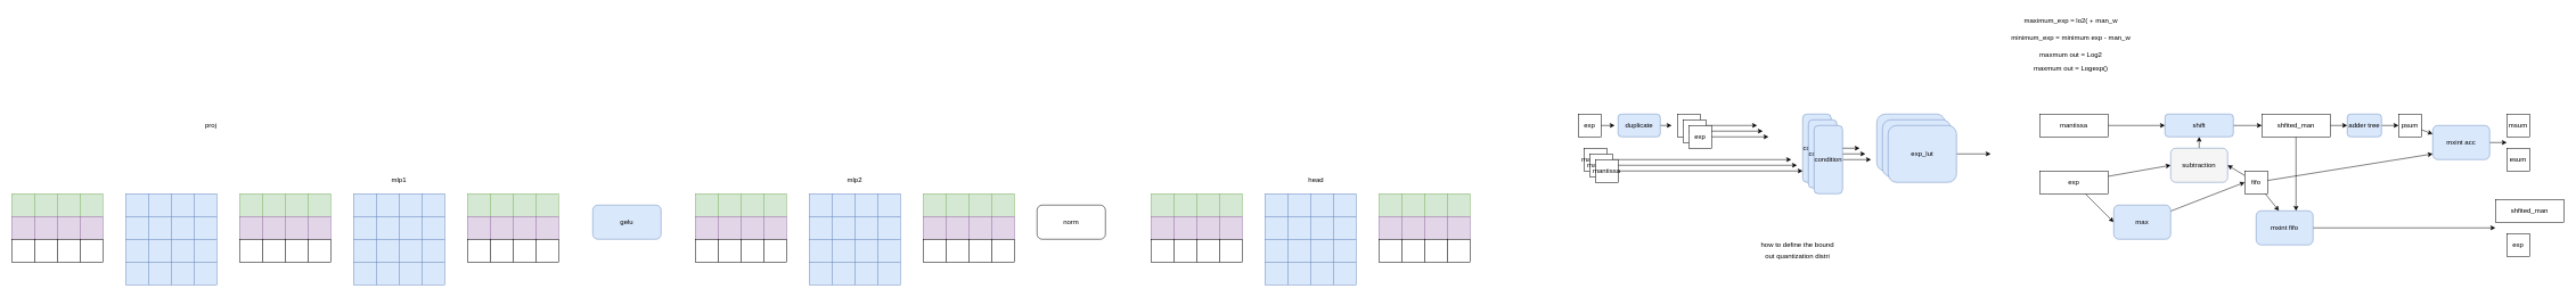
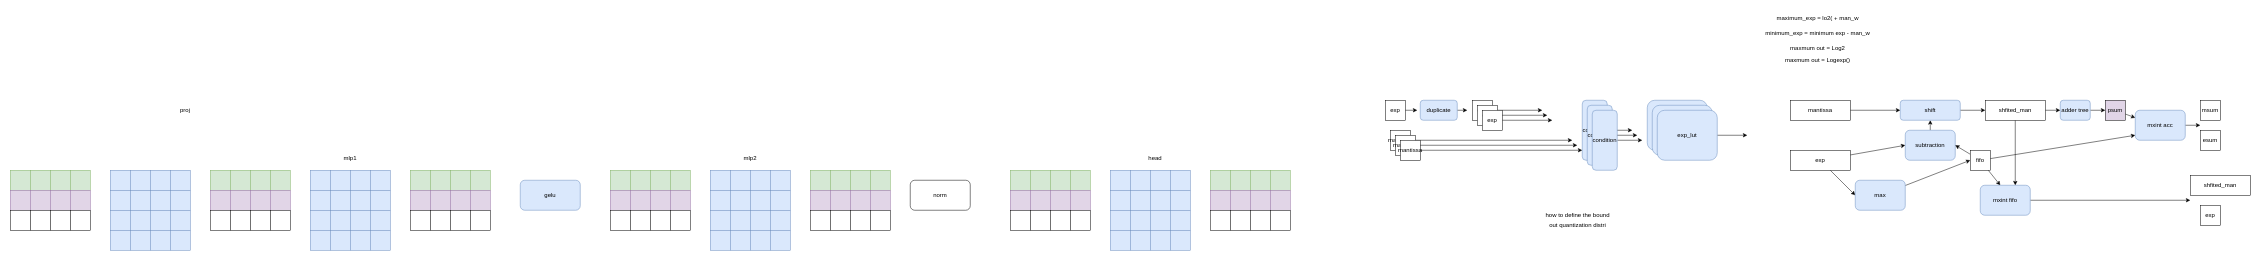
- <mxCell id="32" value="psum" style="rounded=0;whiteSpace=wrap;html=1;" parent="1" vertex="1"><mxGeometry x="4210" y="200" width="40" height="40" as="geometry" /></mxCell>
+ <mxCell id="32" value="psum" style="rounded=0;whiteSpace=wrap;html=1;fillColor=#e1d5e7;" parent="1" vertex="1"><mxGeometry x="4210" y="200" width="40" height="40" as="geometry" /></mxCell>
- <mxCell id="19" value="subtraction" style="rounded=1;whiteSpace=wrap;html=1;fillColor=#f5f5f5;strokeColor=#6c8ebf;" parent="1" vertex="1"><mxGeometry x="3810" y="260" width="100" height="60" as="geometry" /></mxCell>
+ <mxCell id="19" value="subtraction" style="rounded=1;whiteSpace=wrap;html=1;fillColor=#dae8fc;strokeColor=#6c8ebf;" parent="1" vertex="1"><mxGeometry x="3810" y="260" width="100" height="60" as="geometry" /></mxCell>
